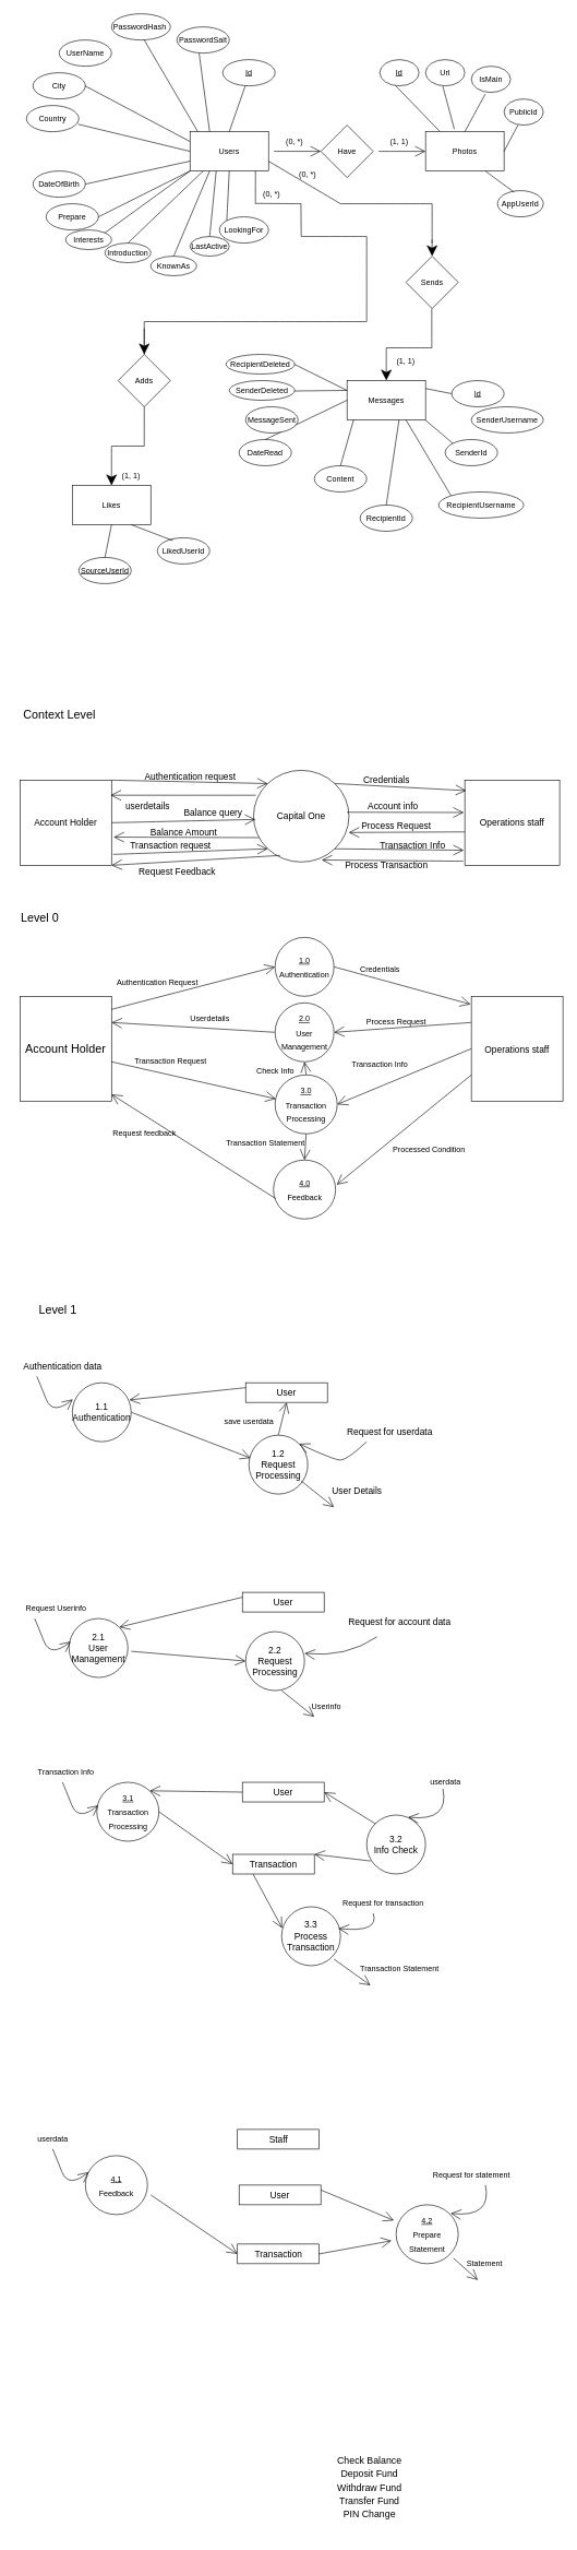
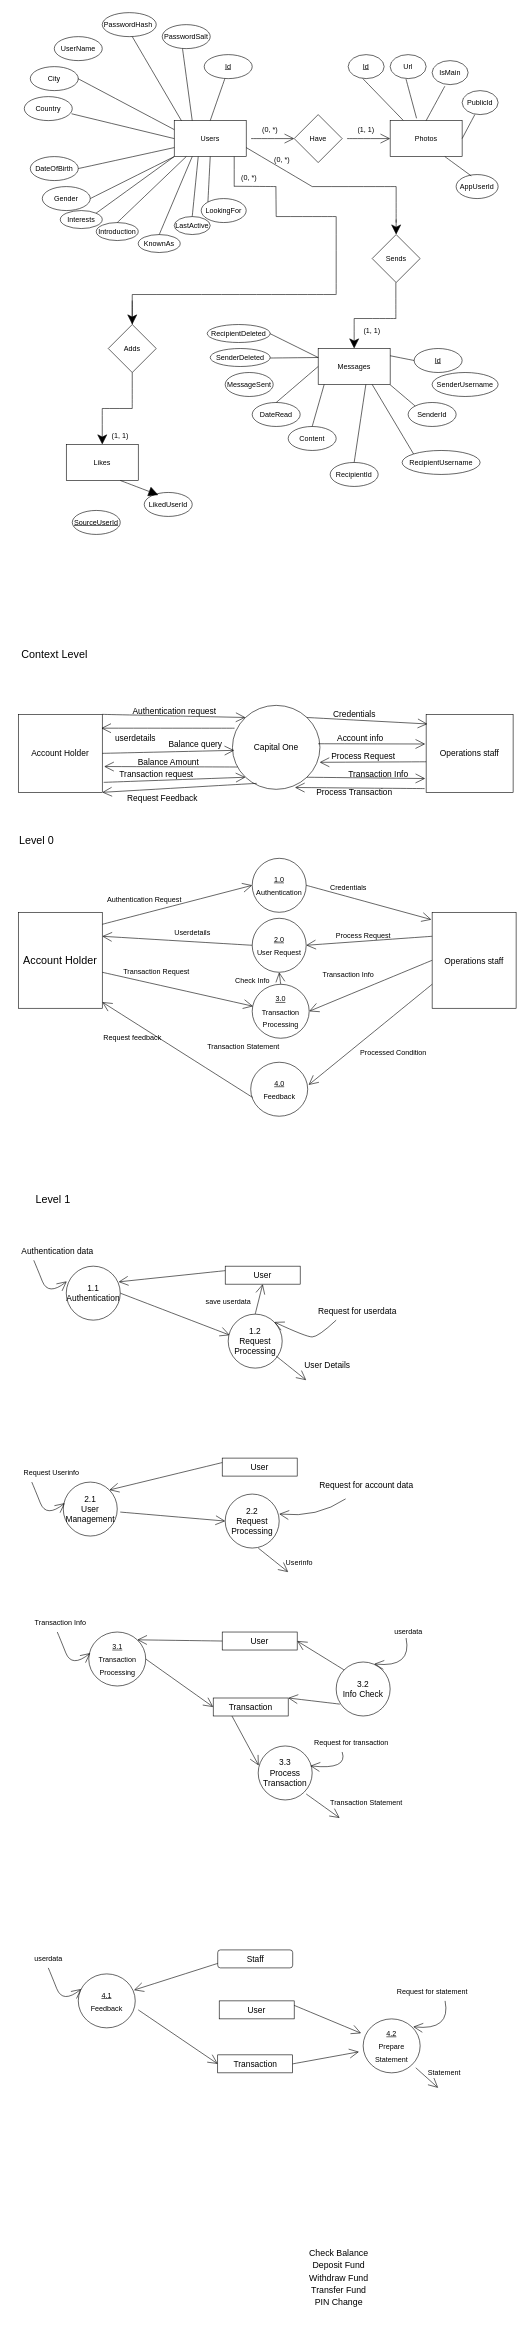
- <mxCell id="11" value="&lt;span style=&quot;text-align: left;&quot;&gt;Prepare&lt;/span&gt;" style="ellipse;whiteSpace=wrap;html=1;hachureGap=4;" parent="1" vertex="1"><mxGeometry x="70" y="310" width="80" height="40" as="geometry" /></mxCell>
+ <mxCell id="11" value="&lt;span style=&quot;text-align: left;&quot;&gt;Gender&lt;/span&gt;" style="ellipse;whiteSpace=wrap;html=1;hachureGap=4;" parent="1" vertex="1"><mxGeometry x="70" y="310" width="80" height="40" as="geometry" /></mxCell>
- <mxCell id="40" value="&lt;span style=&quot;text-align: left;&quot;&gt;DateRead&lt;/span&gt;" style="ellipse;whiteSpace=wrap;html=1;hachureGap=4;" parent="1" vertex="1"><mxGeometry x="365" y="670" width="80" height="40" as="geometry" /></mxCell>
+ <mxCell id="40" value="&lt;span style=&quot;text-align: left;&quot;&gt;DateRead&lt;/span&gt;" style="ellipse;whiteSpace=wrap;html=1;hachureGap=4;" parent="1" vertex="1"><mxGeometry x="420" y="670" width="80" height="40" as="geometry" /></mxCell>
- <mxCell id="79" value="" style="endArrow=none;html=1;rounded=0;startSize=14;endSize=14;sourcePerimeterSpacing=8;targetPerimeterSpacing=8;curved=1;exitX=0.75;exitY=1;exitDx=0;exitDy=0;entryX=0.295;entryY=0.105;entryDx=0;entryDy=0;entryPerimeter=0;" parent="1" source="68" target="77" edge="1"><mxGeometry width="50" height="50" relative="1" as="geometry"><mxPoint x="180" y="810" as="sourcePoint" /><mxPoint x="170" y="860" as="targetPoint" /></mxGeometry></mxCell>
+ <mxCell id="79" value="" style="endArrow=block;html=1;rounded=0;startSize=14;endSize=14;sourcePerimeterSpacing=8;targetPerimeterSpacing=8;curved=1;exitX=0.75;exitY=1;exitDx=0;exitDy=0;entryX=0.295;entryY=0.105;entryDx=0;entryDy=0;entryPerimeter=0;" parent="1" source="68" target="77" edge="1"><mxGeometry width="50" height="50" relative="1" as="geometry"><mxPoint x="180" y="810" as="sourcePoint" /><mxPoint x="170" y="860" as="targetPoint" /></mxGeometry></mxCell>
- <mxCell id="78" value="" style="endArrow=none;html=1;rounded=0;startSize=14;endSize=14;sourcePerimeterSpacing=8;targetPerimeterSpacing=8;curved=1;exitX=0.5;exitY=1;exitDx=0;exitDy=0;entryX=0.5;entryY=0;entryDx=0;entryDy=0;" parent="1" source="68" target="76" edge="1"><mxGeometry width="50" height="50" relative="1" as="geometry"><mxPoint x="430" y="770" as="sourcePoint" /><mxPoint x="480" y="720" as="targetPoint" /></mxGeometry></mxCell>
- <mxCell id="120" value="&lt;font style=&quot;font-size: 12px;&quot;&gt;&lt;u&gt;2.0&lt;/u&gt;&lt;br&gt;User Management&lt;/font&gt;" style="ellipse;whiteSpace=wrap;html=1;hachureGap=4;fontSize=18;" vertex="1" parent="1"><mxGeometry x="420" y="1530" width="90.01" height="90" as="geometry" /></mxCell>
+ <mxCell id="120" value="&lt;font style=&quot;font-size: 12px;&quot;&gt;&lt;u&gt;2.0&lt;/u&gt;&lt;br&gt;User Request&lt;/font&gt;" style="ellipse;whiteSpace=wrap;html=1;hachureGap=4;fontSize=18;" vertex="1" parent="1"><mxGeometry x="420" y="1530" width="90.01" height="90" as="geometry" /></mxCell>
- <mxCell id="143" value="" style="edgeStyle=none;orthogonalLoop=1;jettySize=auto;html=1;rounded=0;fontSize=12;endArrow=open;startSize=14;endSize=14;sourcePerimeterSpacing=8;targetPerimeterSpacing=8;curved=1;exitX=0.5;exitY=1;exitDx=0;exitDy=0;entryX=0.5;entryY=0;entryDx=0;entryDy=0;" edge="1" parent="1" source="121" target="124"><mxGeometry width="120" relative="1" as="geometry"><mxPoint x="200" y="1890" as="sourcePoint" /><mxPoint x="320" y="1890" as="targetPoint" /><Array as="points" /></mxGeometry></mxCell>
- <mxCell id="186" value="&lt;span style=&quot;font-size: 14px;&quot;&gt;Staff&lt;/span&gt;" style="rounded=0;whiteSpace=wrap;html=1;hachureGap=4;fontSize=18;" vertex="1" parent="1"><mxGeometry x="362.5" y="3250" width="125" height="30" as="geometry" /></mxCell>
+ <mxCell id="186" value="&lt;span style=&quot;font-size: 14px;&quot;&gt;Staff&lt;/span&gt;" style="whiteSpace=wrap;html=1;hachureGap=4;fontSize=18;rounded=1;" vertex="1" parent="1"><mxGeometry x="362.5" y="3250" width="125" height="30" as="geometry" /></mxCell>
+ <mxCell id="191" value="" style="edgeStyle=none;orthogonalLoop=1;jettySize=auto;html=1;rounded=0;fontSize=12;endArrow=open;startSize=14;endSize=14;sourcePerimeterSpacing=8;targetPerimeterSpacing=8;curved=1;entryX=0.977;entryY=0.3;entryDx=0;entryDy=0;entryPerimeter=0;exitX=0;exitY=0.75;exitDx=0;exitDy=0;" edge="1" parent="1" source="186" target="185"><mxGeometry width="120" relative="1" as="geometry"><mxPoint x="300" y="3120" as="sourcePoint" /><mxPoint x="420" y="3120" as="targetPoint" /><Array as="points" /></mxGeometry></mxCell>
